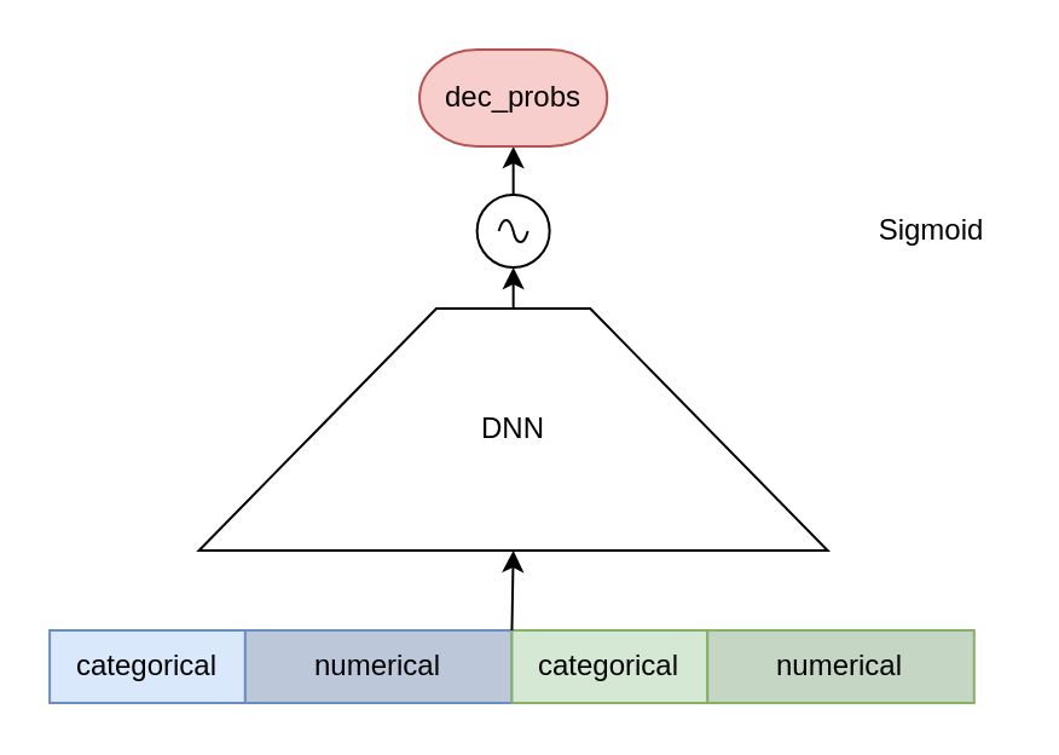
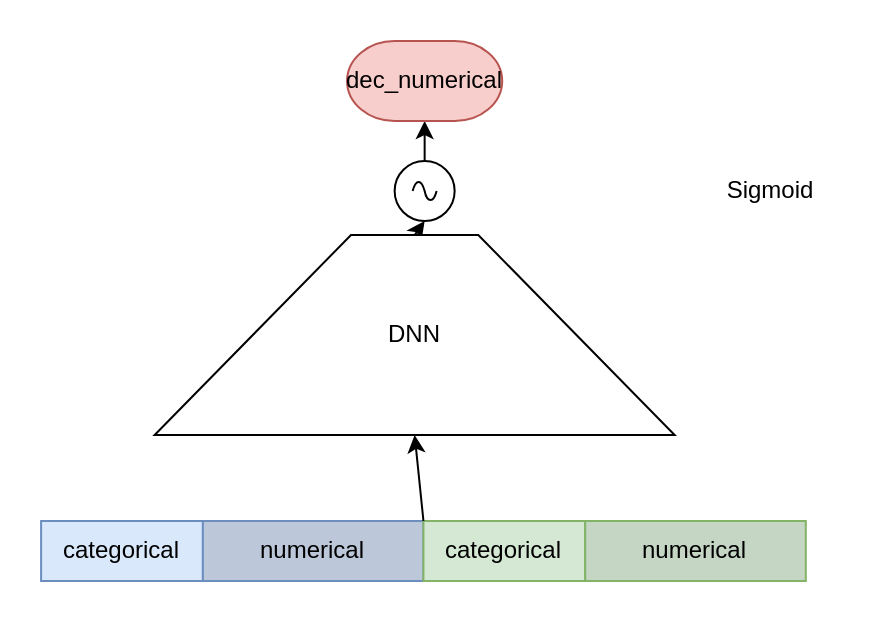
- <mxCell id="13" value="&lt;span&gt;dec_probs&lt;/span&gt;" style="strokeWidth=1;html=1;shape=mxgraph.flowchart.terminator;whiteSpace=wrap;fillColor=#f8cecc;strokeColor=#b85450;" vertex="1" parent="1"><mxGeometry x="173.02" y="20" width="77.59" height="40" as="geometry" /></mxCell>
+ <mxCell id="13" value="&lt;span&gt;dec_numerical&lt;/span&gt;" style="strokeWidth=1;html=1;shape=mxgraph.flowchart.terminator;whiteSpace=wrap;fillColor=#f8cecc;strokeColor=#b85450;" vertex="1" parent="1"><mxGeometry x="173.02" y="20" width="77.59" height="40" as="geometry" /></mxCell>
- <mxCell id="9" value="DNN" style="shape=trapezoid;perimeter=trapezoidPerimeter;whiteSpace=wrap;html=1;fixedSize=1;size=98.18;" vertex="1" parent="1"><mxGeometry x="81.82" y="127" width="260" height="100" as="geometry" /></mxCell>
+ <mxCell id="9" value="DNN" style="shape=trapezoid;perimeter=trapezoidPerimeter;whiteSpace=wrap;html=1;fixedSize=1;size=98.18;" vertex="1" parent="1"><mxGeometry x="76.82" y="117" width="260" height="100" as="geometry" /></mxCell>
